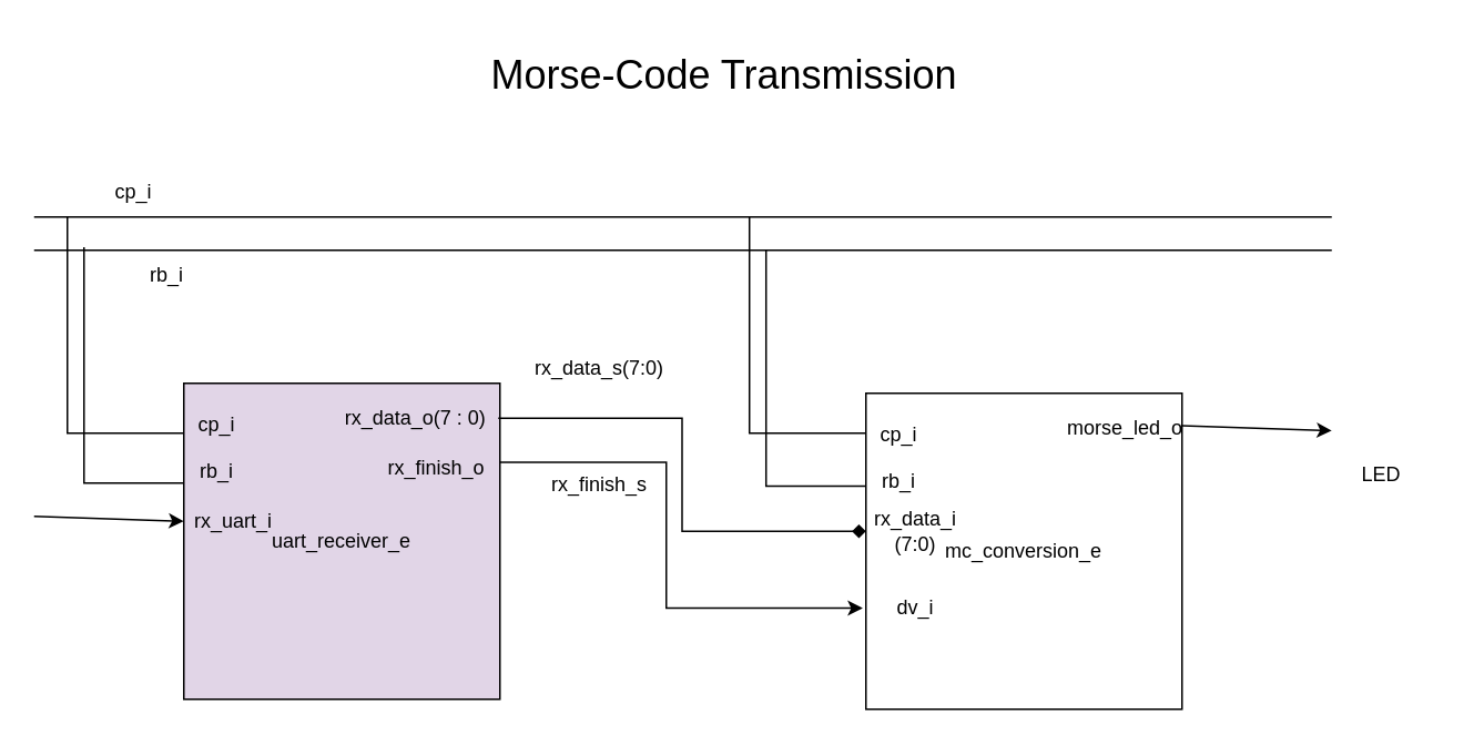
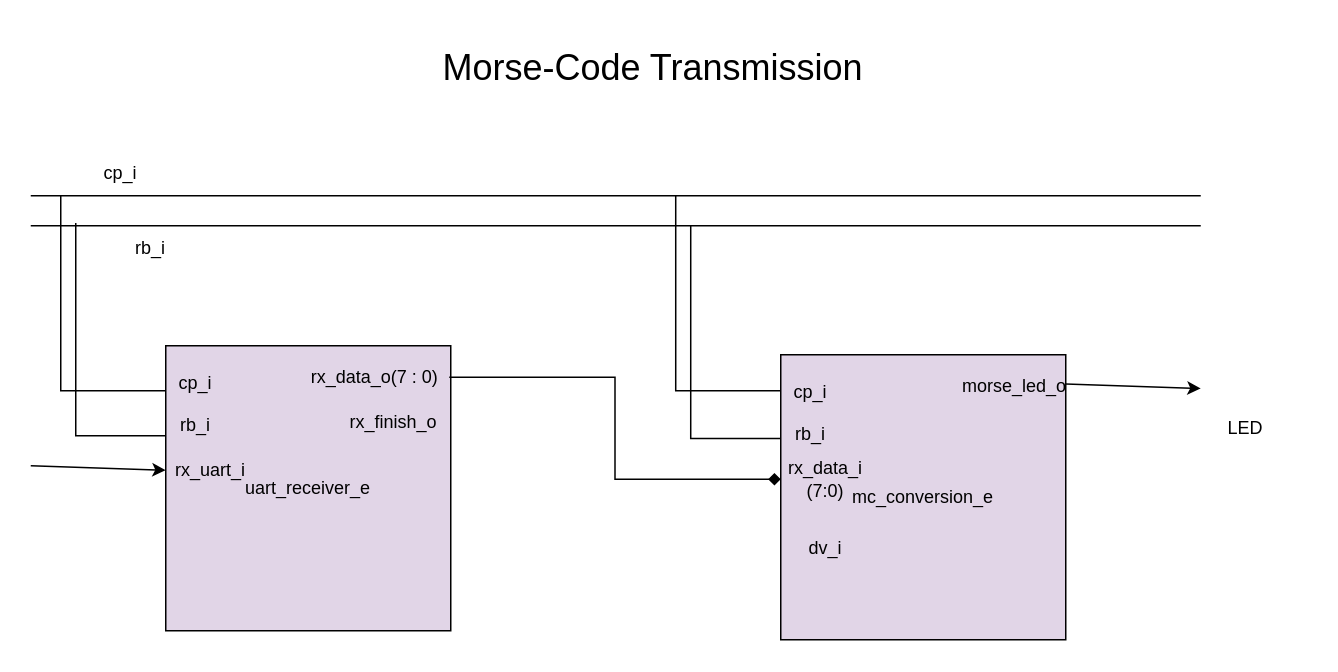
- <mxCell id="28" value="rx_data_s(7:0)" style="text;html=1;strokeColor=none;fillColor=none;align=center;verticalAlign=middle;whiteSpace=wrap;rounded=0;" parent="1" vertex="1"><mxGeometry x="330" y="206" width="60" height="30" as="geometry" /></mxCell>
- <mxCell id="29" value="rx_finish_s" style="text;html=1;strokeColor=none;fillColor=none;align=center;verticalAlign=middle;whiteSpace=wrap;rounded=0;" parent="1" vertex="1"><mxGeometry x="330" y="276" width="60" height="30" as="geometry" /></mxCell>
- <mxCell id="2" style="edgeStyle=orthogonalEdgeStyle;rounded=0;orthogonalLoop=1;jettySize=auto;html=1;exitX=1;exitY=0.25;exitDx=0;exitDy=0;entryX=-0.01;entryY=0.68;entryDx=0;entryDy=0;entryPerimeter=0;" parent="1" source="3" target="10" edge="1"><mxGeometry relative="1" as="geometry"><Array as="points"><mxPoint x="400" y="278" /><mxPoint x="400" y="365" /></Array></mxGeometry></mxCell>
- <mxCell id="10" value="mc_conversion_e" style="whiteSpace=wrap;html=1;aspect=fixed;" parent="1" vertex="1"><mxGeometry x="520" y="236" width="190" height="190" as="geometry" /></mxCell>
+ <mxCell id="10" value="mc_conversion_e" style="whiteSpace=wrap;html=1;aspect=fixed;fillColor=#e1d5e7;" parent="1" vertex="1"><mxGeometry x="520" y="236" width="190" height="190" as="geometry" /></mxCell>
